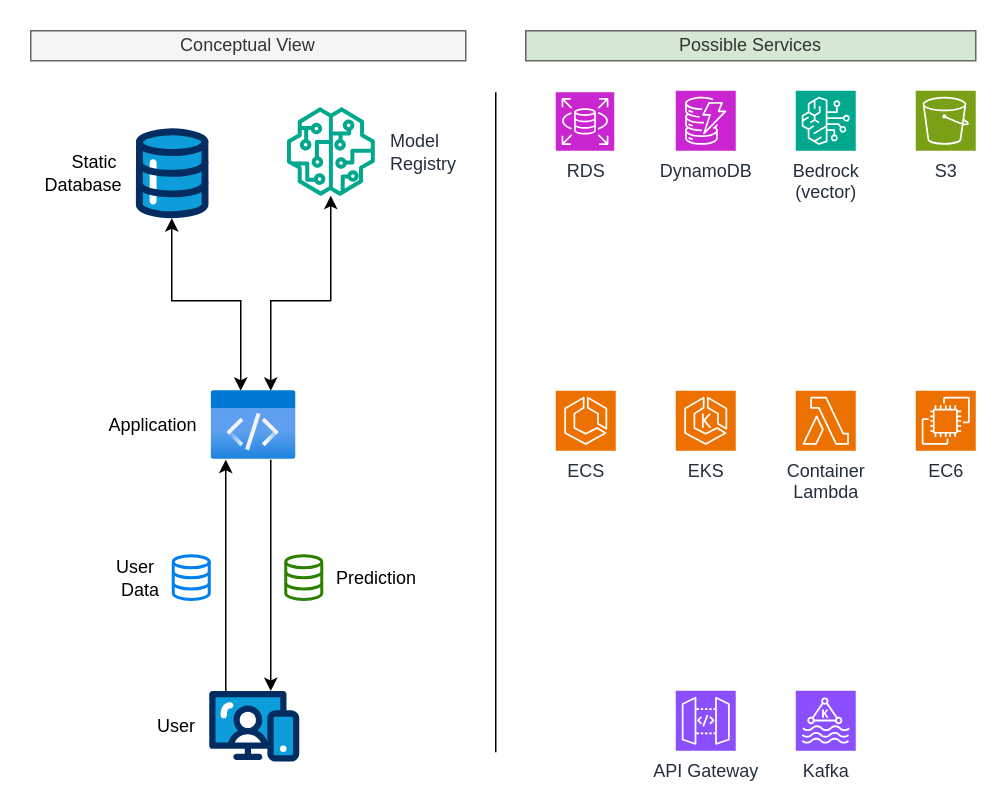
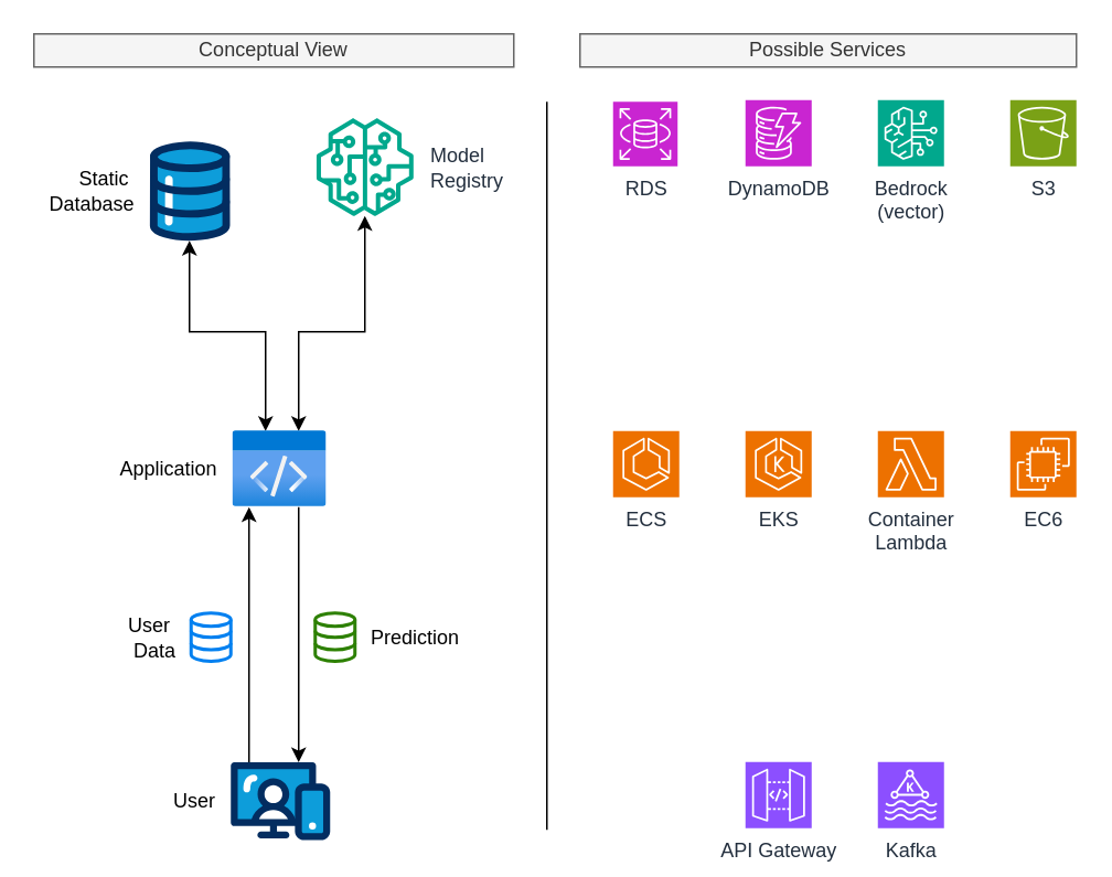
- <mxCell id="13" value="Possible Services" style="rounded=0;whiteSpace=wrap;html=1;fillColor=#d5e8d4;fontColor=#333333;strokeColor=#666666;" parent="1" vertex="1"><mxGeometry x="350" y="20" width="300" height="20" as="geometry" /></mxCell>
+ <mxCell id="13" value="Possible Services" style="rounded=0;whiteSpace=wrap;html=1;fillColor=#f5f5f5;fontColor=#333333;strokeColor=#666666;" parent="1" vertex="1"><mxGeometry x="350" y="20" width="300" height="20" as="geometry" /></mxCell>
